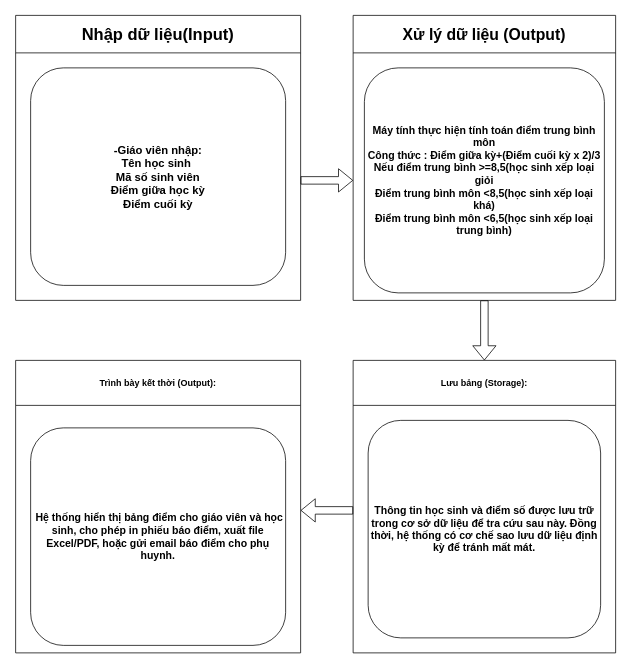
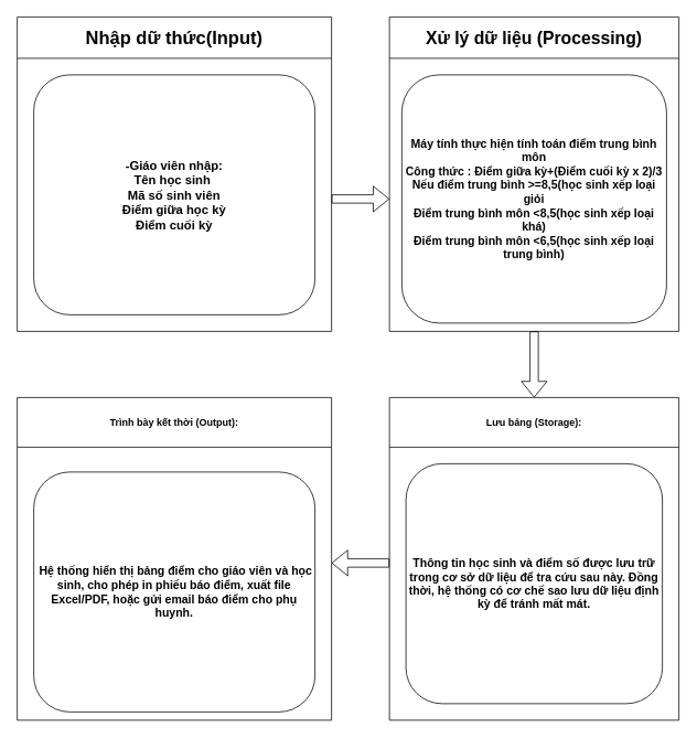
- <mxCell id="2" value="&lt;h1&gt;&lt;font style=&quot;font-size: 22px;&quot;&gt;Nhập dữ liệu(Input)&lt;/font&gt;&lt;/h1&gt;" style="swimlane;whiteSpace=wrap;html=1;startSize=50;" vertex="1" parent="1"><mxGeometry x="20" y="20" width="380" height="380" as="geometry" /></mxCell>
+ <mxCell id="2" value="&lt;h1&gt;&lt;font style=&quot;font-size: 22px;&quot;&gt;Nhập dữ thức(Input)&lt;/font&gt;&lt;/h1&gt;" style="swimlane;whiteSpace=wrap;html=1;startSize=50;" vertex="1" parent="1"><mxGeometry x="20" y="20" width="380" height="380" as="geometry" /></mxCell>
- <mxCell id="4" value="&lt;h1&gt;&lt;span style=&quot;box-sizing: border-box; margin: 0px; padding: 0px; font-family: Arial, sans-serif; text-align: left; white-space-collapse: preserve; background-color: rgb(255, 255, 255);&quot;&gt;&lt;font style=&quot;font-size: 21px;&quot;&gt;Xử lý dữ liệu (Output)&lt;/font&gt;&lt;/span&gt;&lt;/h1&gt;" style="swimlane;whiteSpace=wrap;html=1;startSize=50;" vertex="1" parent="1"><mxGeometry x="470" y="20" width="350" height="380" as="geometry" /></mxCell>
+ <mxCell id="4" value="&lt;h1&gt;&lt;span style=&quot;box-sizing: border-box; margin: 0px; padding: 0px; font-family: Arial, sans-serif; text-align: left; white-space-collapse: preserve; background-color: rgb(255, 255, 255);&quot;&gt;&lt;font style=&quot;font-size: 21px;&quot;&gt;Xử lý dữ liệu (Processing)&lt;/font&gt;&lt;/span&gt;&lt;/h1&gt;" style="swimlane;whiteSpace=wrap;html=1;startSize=50;" vertex="1" parent="1"><mxGeometry x="470" y="20" width="350" height="380" as="geometry" /></mxCell>
